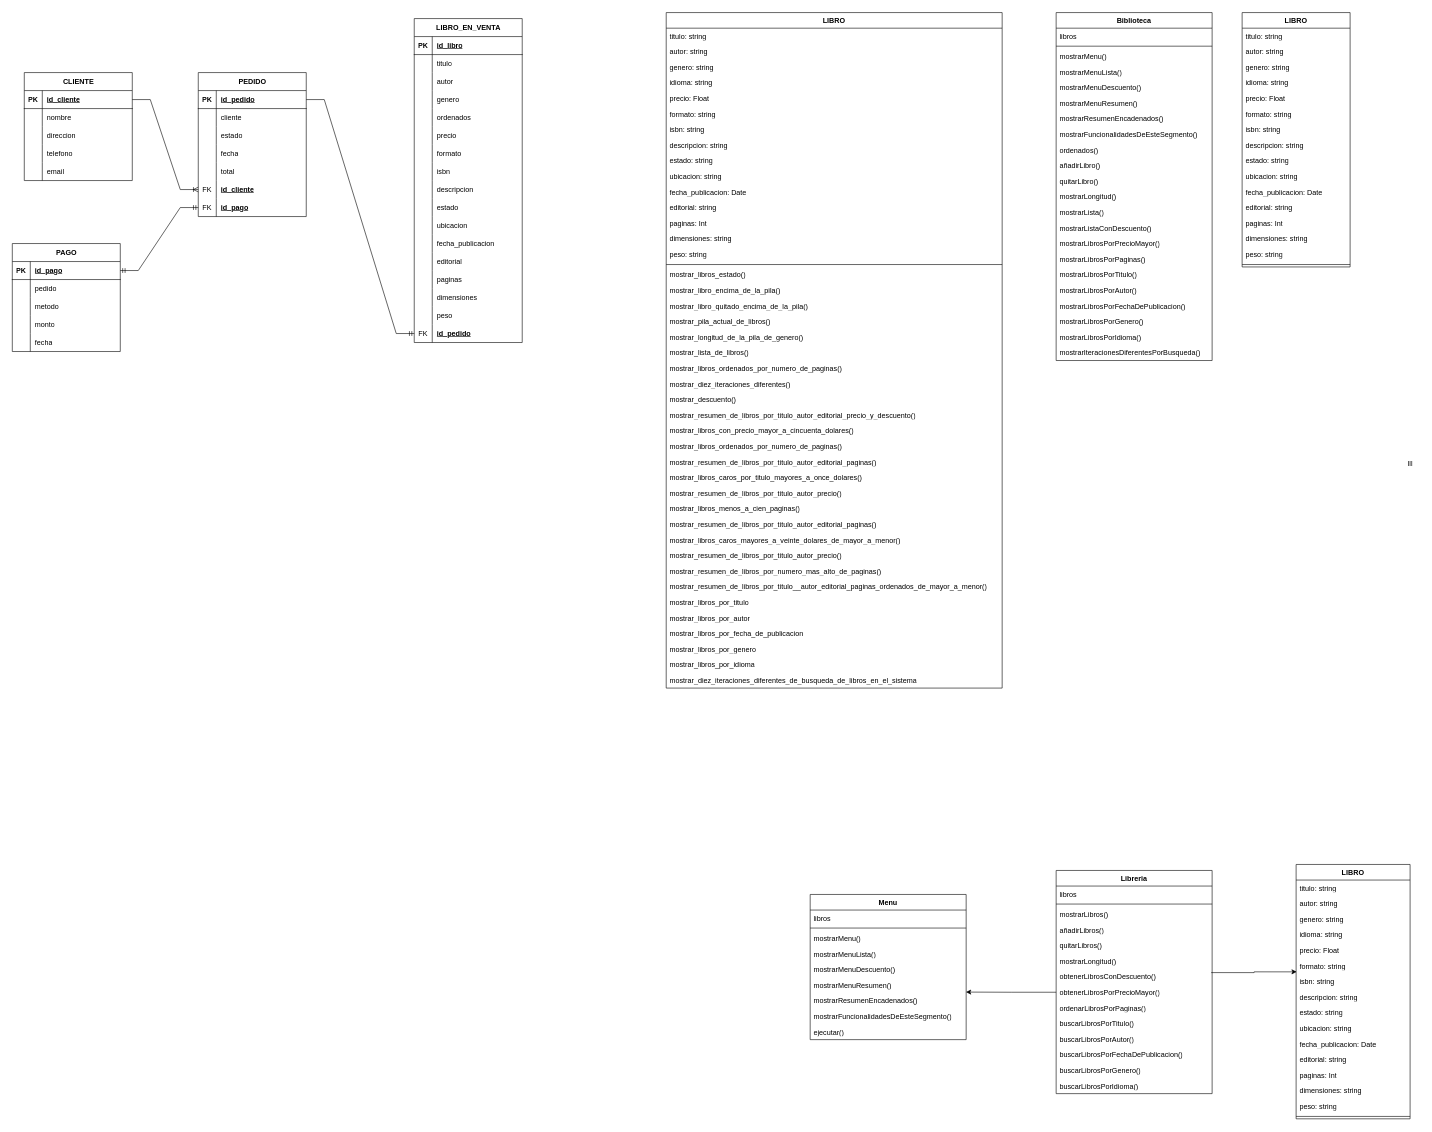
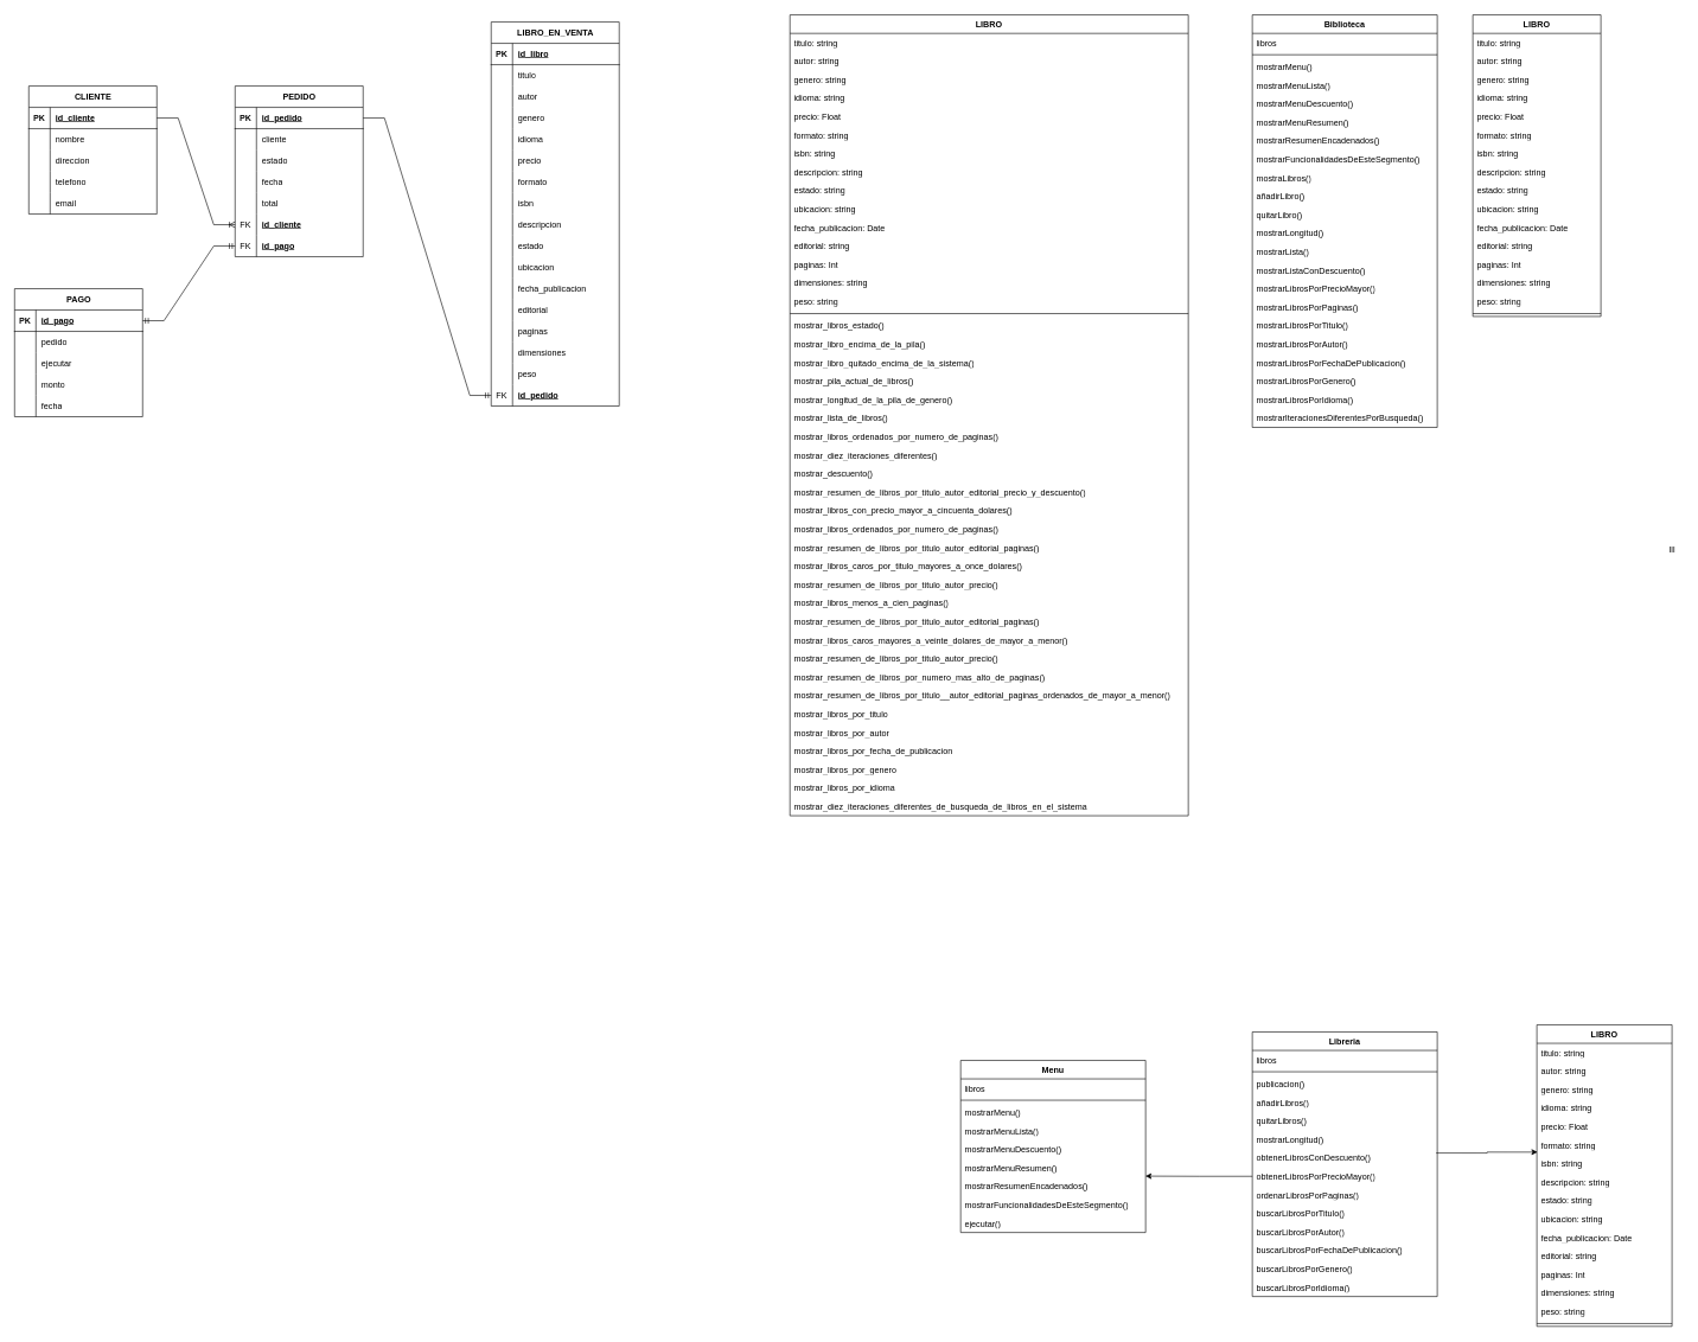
- <mxCell id="17" value="ordenados" style="shape=partialRectangle;connectable=0;fillColor=none;top=0;left=0;bottom=0;right=0;align=left;spacingLeft=6;overflow=hidden;whiteSpace=wrap;html=1;" parent="15" vertex="1"><mxGeometry x="30" width="150" height="30" as="geometry"><mxRectangle width="150" height="30" as="alternateBounds" /></mxGeometry></mxCell>
+ <mxCell id="17" value="idioma" style="shape=partialRectangle;connectable=0;fillColor=none;top=0;left=0;bottom=0;right=0;align=left;spacingLeft=6;overflow=hidden;whiteSpace=wrap;html=1;" parent="15" vertex="1"><mxGeometry x="30" width="150" height="30" as="geometry"><mxRectangle width="150" height="30" as="alternateBounds" /></mxGeometry></mxCell>
- <mxCell id="165" value="ordenados()" style="text;strokeColor=none;fillColor=none;align=left;verticalAlign=top;spacingLeft=4;spacingRight=4;overflow=hidden;rotatable=0;points=[[0,0.5],[1,0.5]];portConstraint=eastwest;whiteSpace=wrap;html=1;" parent="156" vertex="1"><mxGeometry y="216" width="260" height="26" as="geometry" /></mxCell>
+ <mxCell id="165" value="mostraLibros()" style="text;strokeColor=none;fillColor=none;align=left;verticalAlign=top;spacingLeft=4;spacingRight=4;overflow=hidden;rotatable=0;points=[[0,0.5],[1,0.5]];portConstraint=eastwest;whiteSpace=wrap;html=1;" parent="156" vertex="1"><mxGeometry y="216" width="260" height="26" as="geometry" /></mxCell>
- <mxCell id="101" value="metodo" style="shape=partialRectangle;connectable=0;fillColor=none;top=0;left=0;bottom=0;right=0;align=left;spacingLeft=6;overflow=hidden;whiteSpace=wrap;html=1;" parent="99" vertex="1"><mxGeometry x="30" width="150" height="30" as="geometry"><mxRectangle width="150" height="30" as="alternateBounds" /></mxGeometry></mxCell>
+ <mxCell id="101" value="ejecutar" style="shape=partialRectangle;connectable=0;fillColor=none;top=0;left=0;bottom=0;right=0;align=left;spacingLeft=6;overflow=hidden;whiteSpace=wrap;html=1;" parent="99" vertex="1"><mxGeometry x="30" width="150" height="30" as="geometry"><mxRectangle width="150" height="30" as="alternateBounds" /></mxGeometry></mxCell>
- <mxCell id="130" value="mostrar_libro_quitado_encima_de_la_pila()" style="text;strokeColor=none;fillColor=none;align=left;verticalAlign=top;spacingLeft=4;spacingRight=4;overflow=hidden;rotatable=0;points=[[0,0.5],[1,0.5]];portConstraint=eastwest;whiteSpace=wrap;html=1;" parent="111" vertex="1"><mxGeometry y="476" width="560" height="26" as="geometry" /></mxCell>
+ <mxCell id="130" value="mostrar_libro_quitado_encima_de_la_sistema()" style="text;strokeColor=none;fillColor=none;align=left;verticalAlign=top;spacingLeft=4;spacingRight=4;overflow=hidden;rotatable=0;points=[[0,0.5],[1,0.5]];portConstraint=eastwest;whiteSpace=wrap;html=1;" parent="111" vertex="1"><mxGeometry y="476" width="560" height="26" as="geometry" /></mxCell>
- <mxCell id="216" value="mostrarLibros()" style="text;strokeColor=none;fillColor=none;align=left;verticalAlign=top;spacingLeft=4;spacingRight=4;overflow=hidden;rotatable=0;points=[[0,0.5],[1,0.5]];portConstraint=eastwest;whiteSpace=wrap;html=1;" parent="213" vertex="1"><mxGeometry y="60" width="260" height="26" as="geometry" /></mxCell>
+ <mxCell id="216" value="publicacion()" style="text;strokeColor=none;fillColor=none;align=left;verticalAlign=top;spacingLeft=4;spacingRight=4;overflow=hidden;rotatable=0;points=[[0,0.5],[1,0.5]];portConstraint=eastwest;whiteSpace=wrap;html=1;" parent="213" vertex="1"><mxGeometry y="60" width="260" height="26" as="geometry" /></mxCell>
